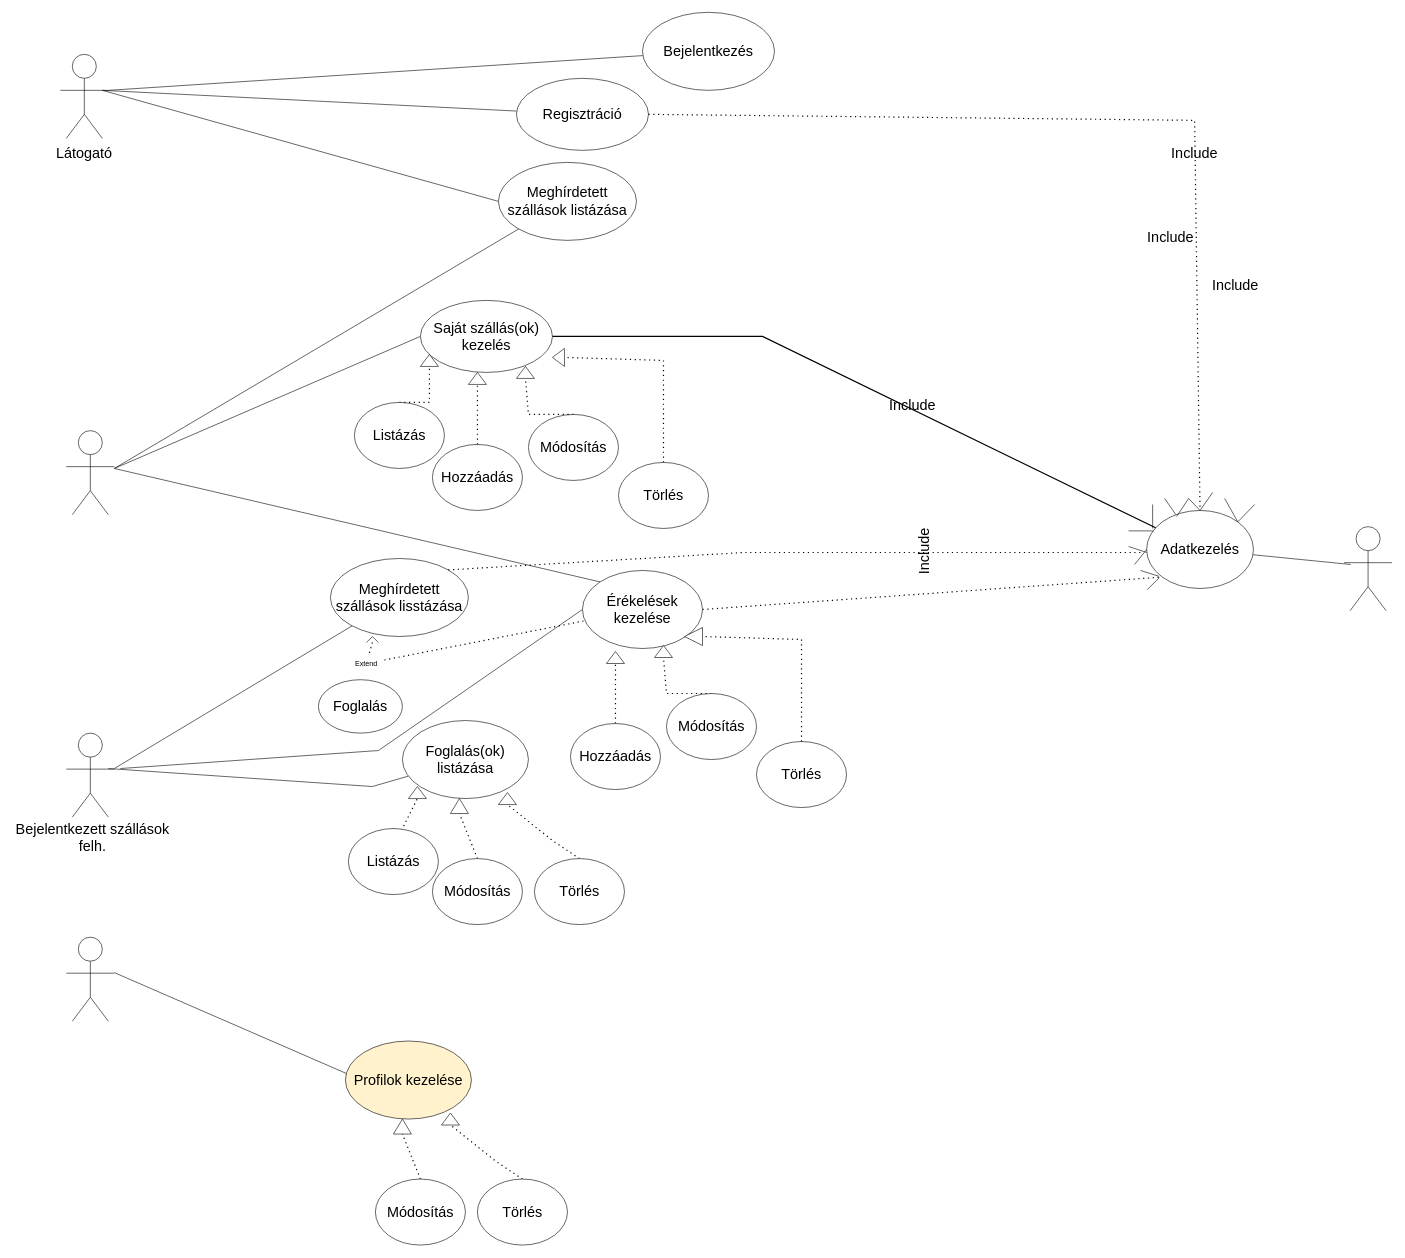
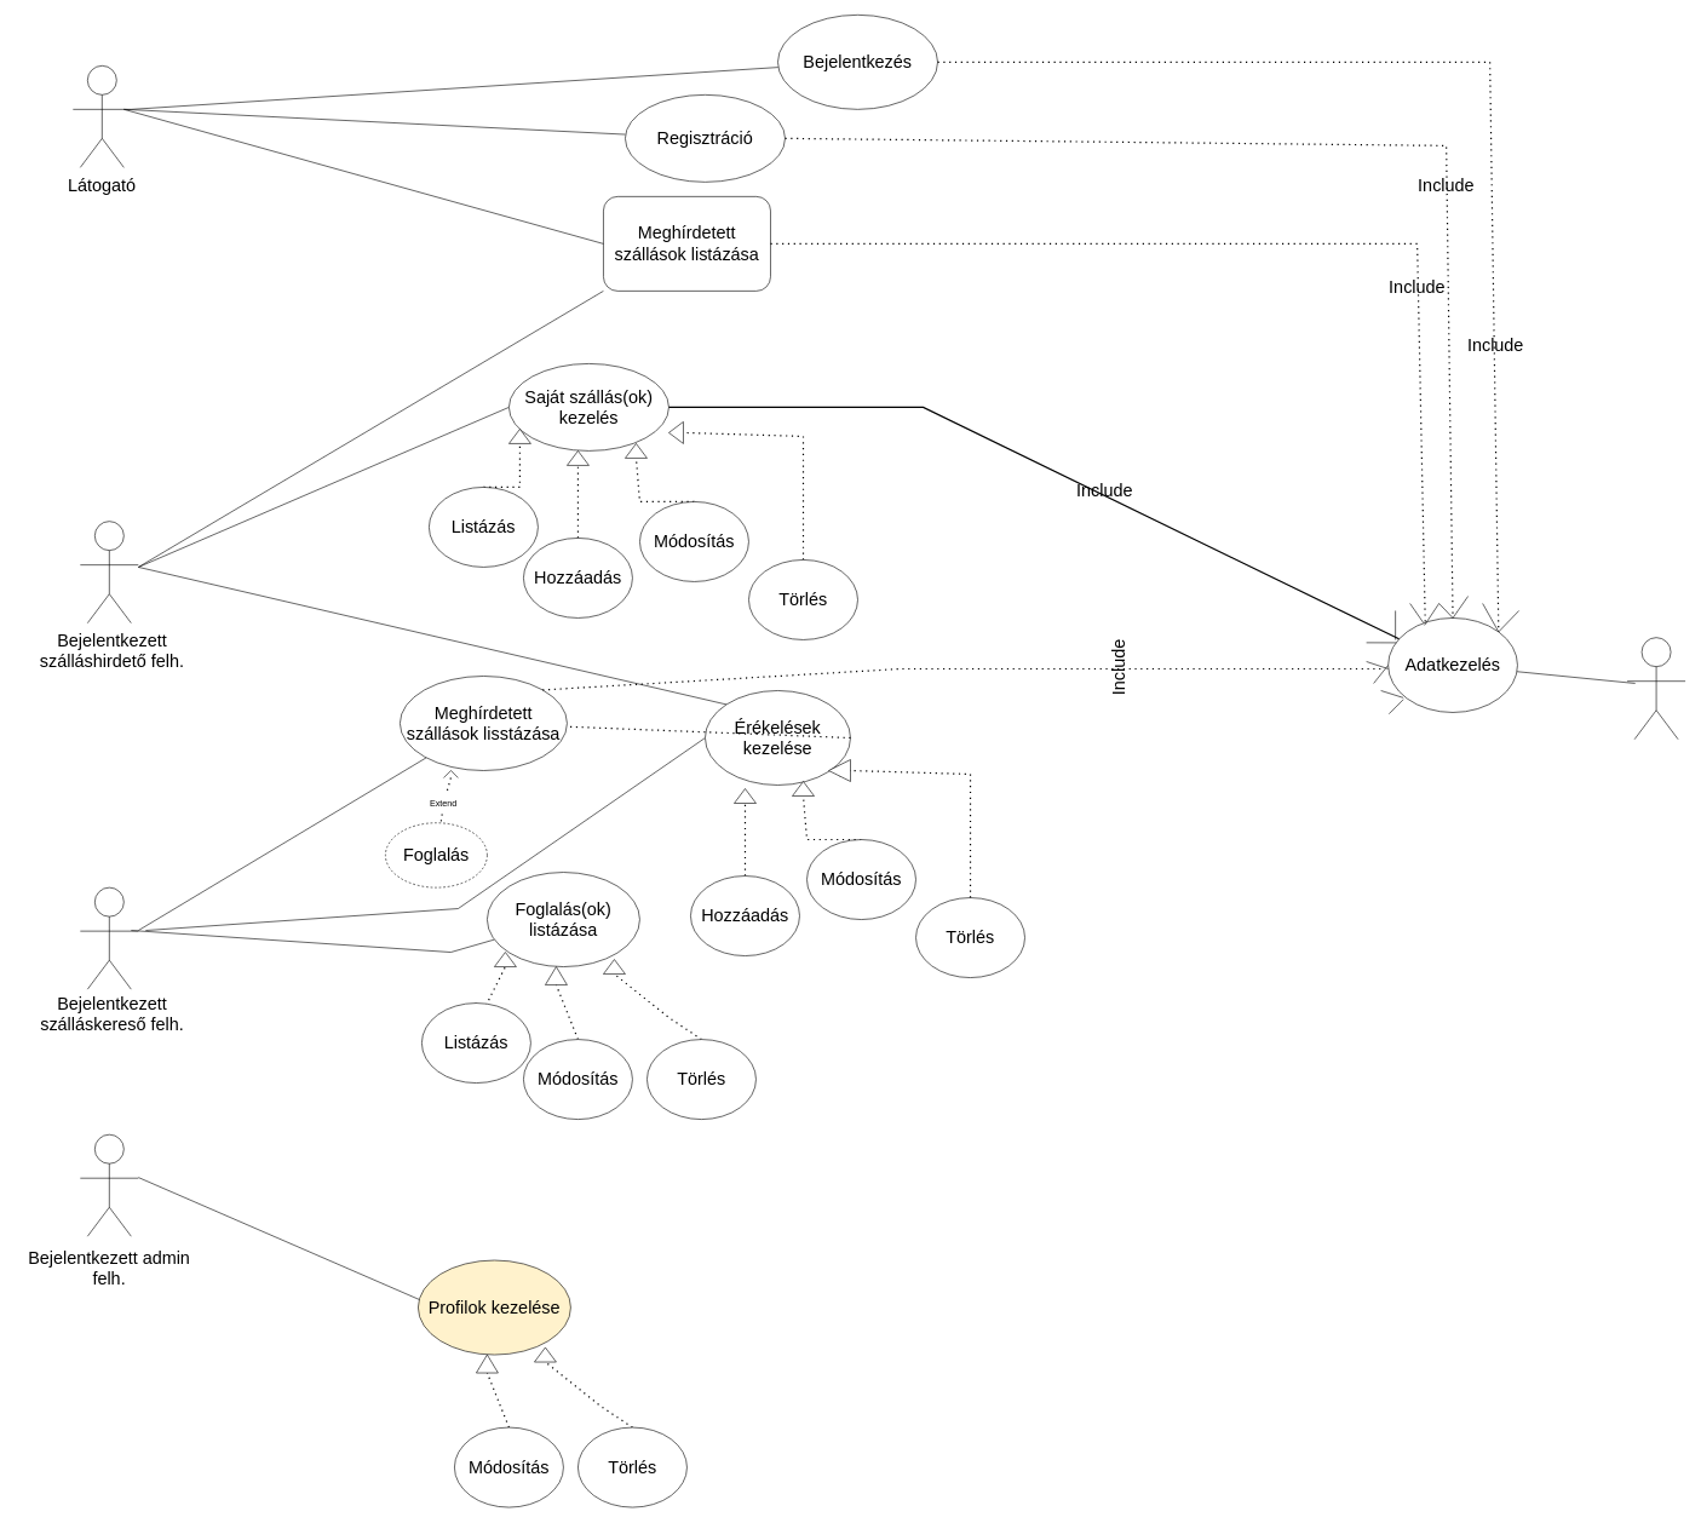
+ <mxCell id="94" value="" style="endArrow=none;dashed=1;html=1;dashPattern=1 3;strokeWidth=2;rounded=0;entryX=1;entryY=0;entryDx=0;entryDy=0;exitX=1;exitY=0.5;exitDx=0;exitDy=0;" edge="1" parent="1" source="32" target="93"><mxGeometry width="50" height="50" relative="1" as="geometry"><mxPoint x="1450" y="310" as="sourcePoint" /><mxPoint x="1900" y="820" as="targetPoint" /><Array as="points"><mxPoint x="2050" y="85" /></Array></mxGeometry></mxCell>
- <mxCell id="35" value="&lt;font style=&quot;font-size: 24px;&quot;&gt;Meghírdetett szállások listázása&lt;/font&gt;" style="ellipse;whiteSpace=wrap;html=1;" vertex="1" parent="1"><mxGeometry x="830" y="270" width="230" height="130" as="geometry" /></mxCell>
+ <mxCell id="35" value="&lt;font style=&quot;font-size: 24px;&quot;&gt;Meghírdetett szállások listázása&lt;/font&gt;" style="whiteSpace=wrap;html=1;rounded=1;" vertex="1" parent="1"><mxGeometry x="830" y="270" width="230" height="130" as="geometry" /></mxCell>
+ <mxCell id="102" value="" style="endArrow=none;dashed=1;html=1;dashPattern=1 3;strokeWidth=2;rounded=0;exitX=1;exitY=0.5;exitDx=0;exitDy=0;entryX=0.287;entryY=0.077;entryDx=0;entryDy=0;entryPerimeter=0;" edge="1" parent="1" source="35" target="93"><mxGeometry width="50" height="50" relative="1" as="geometry"><mxPoint x="1330" y="680" as="sourcePoint" /><mxPoint x="1380" y="630" as="targetPoint" /><Array as="points"><mxPoint x="1950" y="335" /></Array></mxGeometry></mxCell>
+ <mxCell id="28" value="&lt;font style=&quot;font-size: 24px;&quot;&gt;Bejelentkezett szálláshirdető felh.&lt;/font&gt;" style="text;html=1;align=center;verticalAlign=middle;whiteSpace=wrap;rounded=0;" vertex="1" parent="1"><mxGeometry x="24" y="880" width="260" height="30" as="geometry" /></mxCell>
- <mxCell id="114" value="" style="endArrow=none;dashed=1;html=1;dashPattern=1 3;strokeWidth=2;rounded=0;exitX=1;exitY=0.5;exitDx=0;exitDy=0;entryX=0;entryY=1;entryDx=0;entryDy=0;" edge="1" parent="1" source="81" target="93"><mxGeometry width="50" height="50" relative="1" as="geometry"><mxPoint x="1620" y="740" as="sourcePoint" /><mxPoint x="1670" y="690" as="targetPoint" /></mxGeometry></mxCell>
+ <mxCell id="114" value="" style="endArrow=none;dashed=1;html=1;dashPattern=1 3;strokeWidth=2;rounded=0;exitX=1;exitY=0.5;exitDx=0;exitDy=0;" edge="1" parent="1" source="81" target="53"><mxGeometry width="50" height="50" relative="1" as="geometry"><mxPoint x="1620" y="740" as="sourcePoint" /><mxPoint x="1670" y="690" as="targetPoint" /></mxGeometry></mxCell>
- <mxCell id="54" value="" style="endArrow=none;dashed=1;html=1;dashPattern=1 3;strokeWidth=2;rounded=0;" edge="1" parent="1" source="59" target="81"><mxGeometry width="50" height="50" relative="1" as="geometry"><mxPoint x="620" y="1070" as="sourcePoint" /><mxPoint x="620" y="1060" as="targetPoint" /></mxGeometry></mxCell>
+ <mxCell id="54" value="" style="endArrow=none;dashed=1;html=1;dashPattern=1 3;strokeWidth=2;rounded=0;" edge="1" parent="1" source="59" target="57"><mxGeometry width="50" height="50" relative="1" as="geometry"><mxPoint x="620" y="1070" as="sourcePoint" /><mxPoint x="620" y="1060" as="targetPoint" /></mxGeometry></mxCell>
- <mxCell id="57" value="&lt;font style=&quot;font-size: 24px;&quot;&gt;Foglalás&lt;/font&gt;" style="ellipse;whiteSpace=wrap;html=1;" vertex="1" parent="1"><mxGeometry x="530" y="1132" width="140" height="89" as="geometry" /></mxCell>
+ <mxCell id="57" value="&lt;font style=&quot;font-size: 24px;&quot;&gt;Foglalás&lt;/font&gt;" style="ellipse;whiteSpace=wrap;html=1;dashed=1;" vertex="1" parent="1"><mxGeometry x="530" y="1132" width="140" height="89" as="geometry" /></mxCell>
- <mxCell id="29" value="&lt;font style=&quot;font-size: 24px;&quot;&gt;Bejelentkezett szállások felh.&lt;/font&gt;" style="text;html=1;align=center;verticalAlign=middle;whiteSpace=wrap;rounded=0;" vertex="1" parent="1"><mxGeometry x="24" y="1380" width="260" height="30" as="geometry" /></mxCell>
+ <mxCell id="29" value="&lt;font style=&quot;font-size: 24px;&quot;&gt;Bejelentkezett szálláskereső felh.&lt;/font&gt;" style="text;html=1;align=center;verticalAlign=middle;whiteSpace=wrap;rounded=0;" vertex="1" parent="1"><mxGeometry x="24" y="1380" width="260" height="30" as="geometry" /></mxCell>
+ <mxCell id="30" value="&lt;font style=&quot;font-size: 24px;&quot;&gt;Bejelentkezett admin felh.&lt;/font&gt;" style="text;html=1;align=center;verticalAlign=middle;whiteSpace=wrap;rounded=0;" vertex="1" parent="1"><mxGeometry y="1730" width="260" height="30" as="geometry" x="20" /></mxCell>
